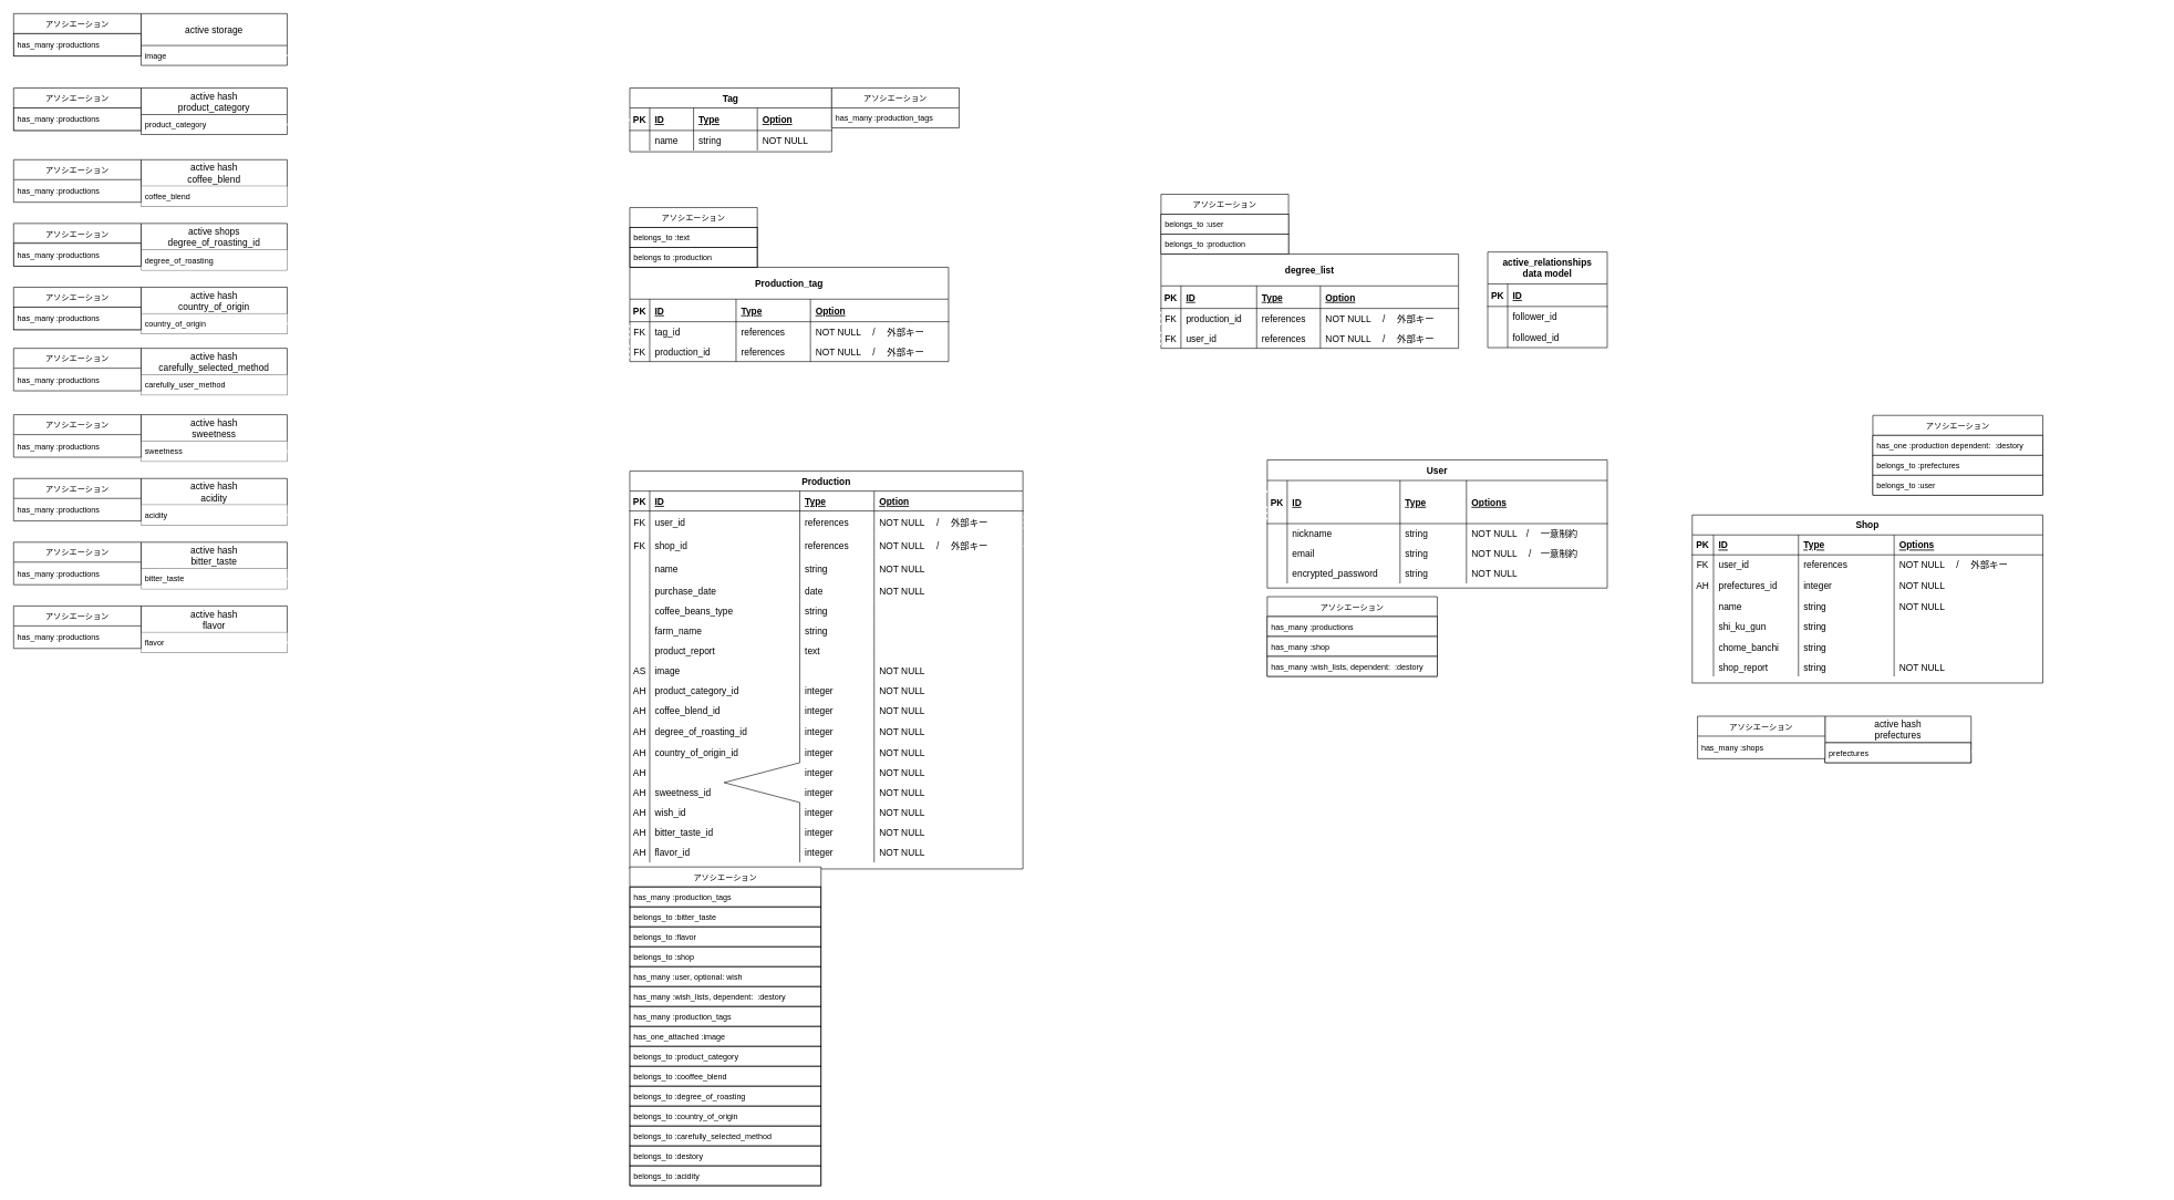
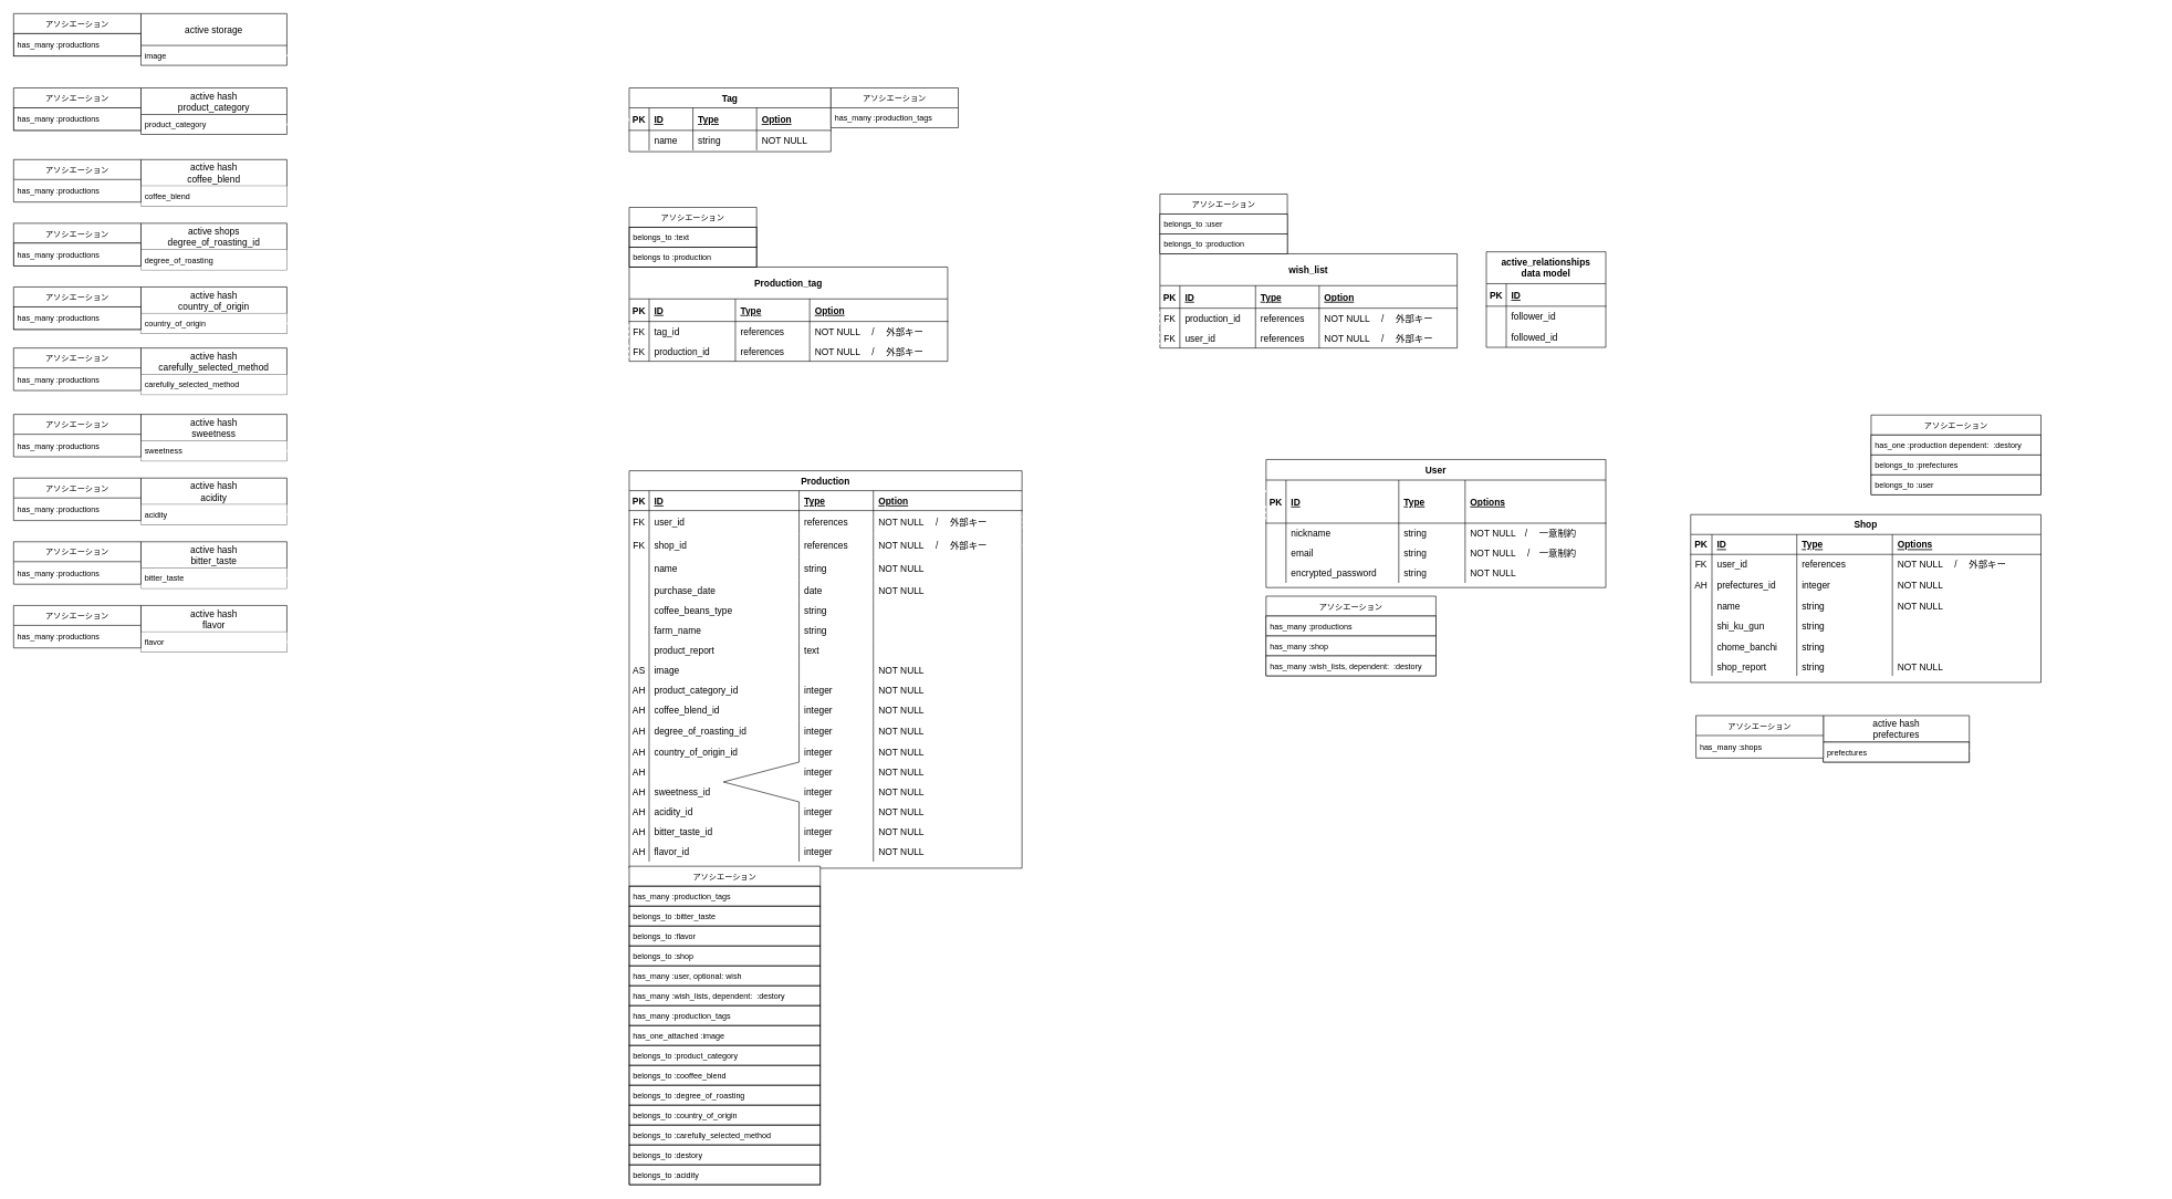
- <mxCell id="210" value="degree_list" style="shape=table;startSize=48;container=1;collapsible=1;childLayout=tableLayout;fixedRows=1;rowLines=0;fontStyle=1;align=center;resizeLast=1;rounded=0;shadow=0;sketch=0;fontSize=14;strokeWidth=1;fillColor=default;gradientDirection=radial;perimeterSpacing=1;swimlaneFillColor=default;" parent="1" vertex="1"><mxGeometry x="1748" y="382" width="448" height="142" as="geometry" /></mxCell>
+ <mxCell id="210" value="wish_list" style="shape=table;startSize=48;container=1;collapsible=1;childLayout=tableLayout;fixedRows=1;rowLines=0;fontStyle=1;align=center;resizeLast=1;rounded=0;shadow=0;sketch=0;fontSize=14;strokeWidth=1;fillColor=default;gradientDirection=radial;perimeterSpacing=1;swimlaneFillColor=default;" parent="1" vertex="1"><mxGeometry x="1748" y="382" width="448" height="142" as="geometry" /></mxCell>
- <mxCell id="19" value="carefully_user_method" style="text;fillColor=default;align=left;verticalAlign=middle;spacingLeft=4;spacingRight=4;overflow=hidden;points=[[0,0.5],[1,0.5]];portConstraint=eastwest;rotatable=0;" parent="18" vertex="1"><mxGeometry y="40" width="220" height="30" as="geometry" /></mxCell>
+ <mxCell id="19" value="carefully_selected_method" style="text;fillColor=default;align=left;verticalAlign=middle;spacingLeft=4;spacingRight=4;overflow=hidden;points=[[0,0.5],[1,0.5]];portConstraint=eastwest;rotatable=0;" parent="18" vertex="1"><mxGeometry y="40" width="220" height="30" as="geometry" /></mxCell>
- <mxCell id="97" value="wish_id" style="shape=partialRectangle;connectable=0;fillColor=none;top=0;left=0;bottom=0;right=0;align=left;spacingLeft=6;overflow=hidden;fontSize=14;perimeterSpacing=1;" parent="95" vertex="1"><mxGeometry x="30" width="226" height="30" as="geometry"><mxRectangle width="226" height="30" as="alternateBounds" /></mxGeometry></mxCell>
+ <mxCell id="97" value="acidity_id" style="shape=partialRectangle;connectable=0;fillColor=none;top=0;left=0;bottom=0;right=0;align=left;spacingLeft=6;overflow=hidden;fontSize=14;perimeterSpacing=1;" parent="95" vertex="1"><mxGeometry x="30" width="226" height="30" as="geometry"><mxRectangle width="226" height="30" as="alternateBounds" /></mxGeometry></mxCell>
